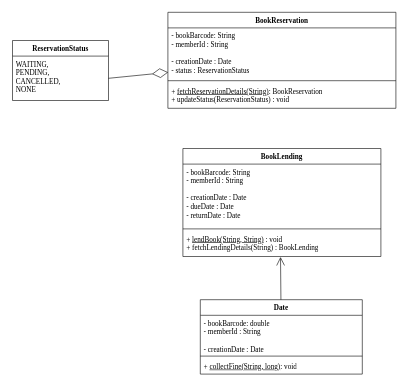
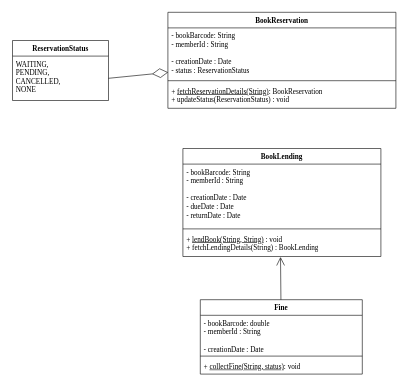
- <mxCell id="13" value="&lt;font face=&quot;Lucida Console&quot;&gt;Date&lt;/font&gt;" style="swimlane;fontStyle=1;align=center;verticalAlign=top;childLayout=stackLayout;horizontal=1;startSize=26;horizontalStack=0;resizeParent=1;resizeParentMax=0;resizeLast=0;collapsible=1;marginBottom=0;whiteSpace=wrap;html=1;spacingLeft=4;spacingRight=4;fontFamily=Helvetica;fontSize=12;fontColor=default;fillColor=none;gradientColor=none;" vertex="1" parent="1"><mxGeometry x="333" y="499" width="270" height="124" as="geometry" /></mxCell>
+ <mxCell id="13" value="&lt;font face=&quot;Lucida Console&quot;&gt;Fine&lt;/font&gt;" style="swimlane;fontStyle=1;align=center;verticalAlign=top;childLayout=stackLayout;horizontal=1;startSize=26;horizontalStack=0;resizeParent=1;resizeParentMax=0;resizeLast=0;collapsible=1;marginBottom=0;whiteSpace=wrap;html=1;spacingLeft=4;spacingRight=4;fontFamily=Helvetica;fontSize=12;fontColor=default;fillColor=none;gradientColor=none;" vertex="1" parent="1"><mxGeometry x="333" y="499" width="270" height="124" as="geometry" /></mxCell>
- <mxCell id="16" value="&lt;font face=&quot;Lucida Console&quot;&gt;+ &lt;u&gt;collectFine(String, long)&lt;/u&gt;: void&lt;/font&gt;" style="text;strokeColor=none;fillColor=none;align=left;verticalAlign=top;spacingLeft=4;spacingRight=4;overflow=hidden;rotatable=0;points=[[0,0.5],[1,0.5]];portConstraint=eastwest;whiteSpace=wrap;html=1;fontFamily=Helvetica;fontSize=12;fontColor=default;" vertex="1" parent="13"><mxGeometry y="98" width="270" height="26" as="geometry" /></mxCell>
+ <mxCell id="16" value="&lt;font face=&quot;Lucida Console&quot;&gt;+ &lt;u&gt;collectFine(String, status)&lt;/u&gt;: void&lt;/font&gt;" style="text;strokeColor=none;fillColor=none;align=left;verticalAlign=top;spacingLeft=4;spacingRight=4;overflow=hidden;rotatable=0;points=[[0,0.5],[1,0.5]];portConstraint=eastwest;whiteSpace=wrap;html=1;fontFamily=Helvetica;fontSize=12;fontColor=default;" vertex="1" parent="13"><mxGeometry y="98" width="270" height="26" as="geometry" /></mxCell>
